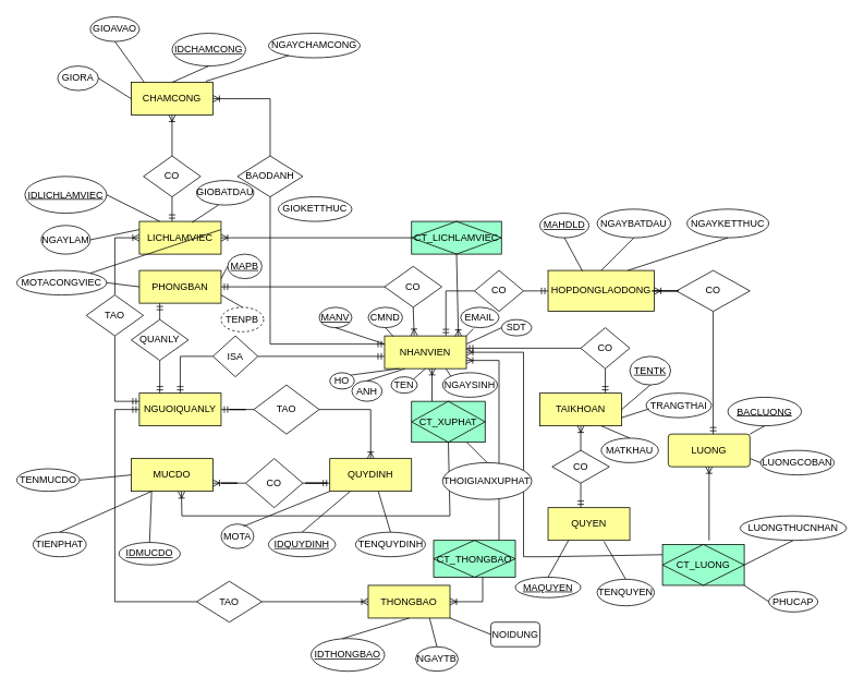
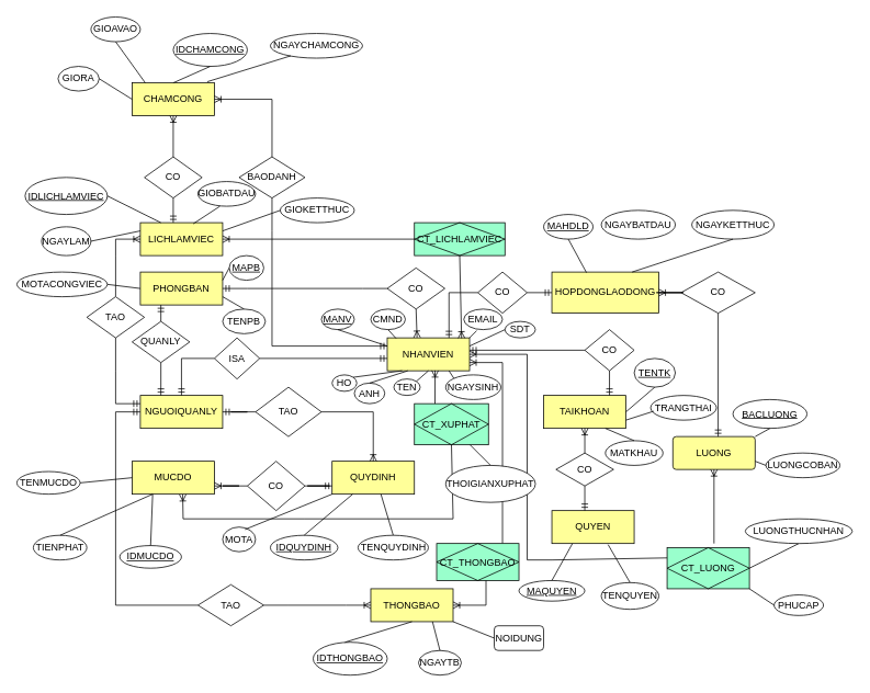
- <mxCell id="98" value="" style="endArrow=none;html=1;rounded=0;exitX=1;exitY=0.25;exitDx=0;exitDy=0;" parent="1" source="5" target="139" edge="1"><mxGeometry relative="1" as="geometry"><mxPoint x="420" y="270" as="sourcePoint" /><mxPoint x="580" y="270" as="targetPoint" /></mxGeometry></mxCell>
+ <mxCell id="98" value="" style="endArrow=none;html=1;rounded=0;exitX=1;exitY=0.25;exitDx=0;exitDy=0;entryX=0;entryY=0.5;entryDx=0;entryDy=0;" parent="1" source="5" target="97" edge="1"><mxGeometry relative="1" as="geometry"><mxPoint x="420" y="270" as="sourcePoint" /><mxPoint x="580" y="270" as="targetPoint" /></mxGeometry></mxCell>
- <mxCell id="80" value="" style="endArrow=none;html=1;rounded=0;exitX=0.5;exitY=1;exitDx=0;exitDy=0;entryX=0.5;entryY=0;entryDx=0;entryDy=0;" parent="1" source="79" target="46" edge="1"><mxGeometry relative="1" as="geometry"><mxPoint x="420" y="370" as="sourcePoint" /><mxPoint x="580" y="370" as="targetPoint" /></mxGeometry></mxCell>
- <mxCell id="105" value="TENPB" style="ellipse;whiteSpace=wrap;html=1;align=center;dashed=1;" parent="1" vertex="1"><mxGeometry x="270" y="375" width="52" height="30" as="geometry" /></mxCell>
+ <mxCell id="105" value="TENPB" style="ellipse;whiteSpace=wrap;html=1;align=center;" parent="1" vertex="1"><mxGeometry x="270" y="375" width="52" height="30" as="geometry" /></mxCell>
